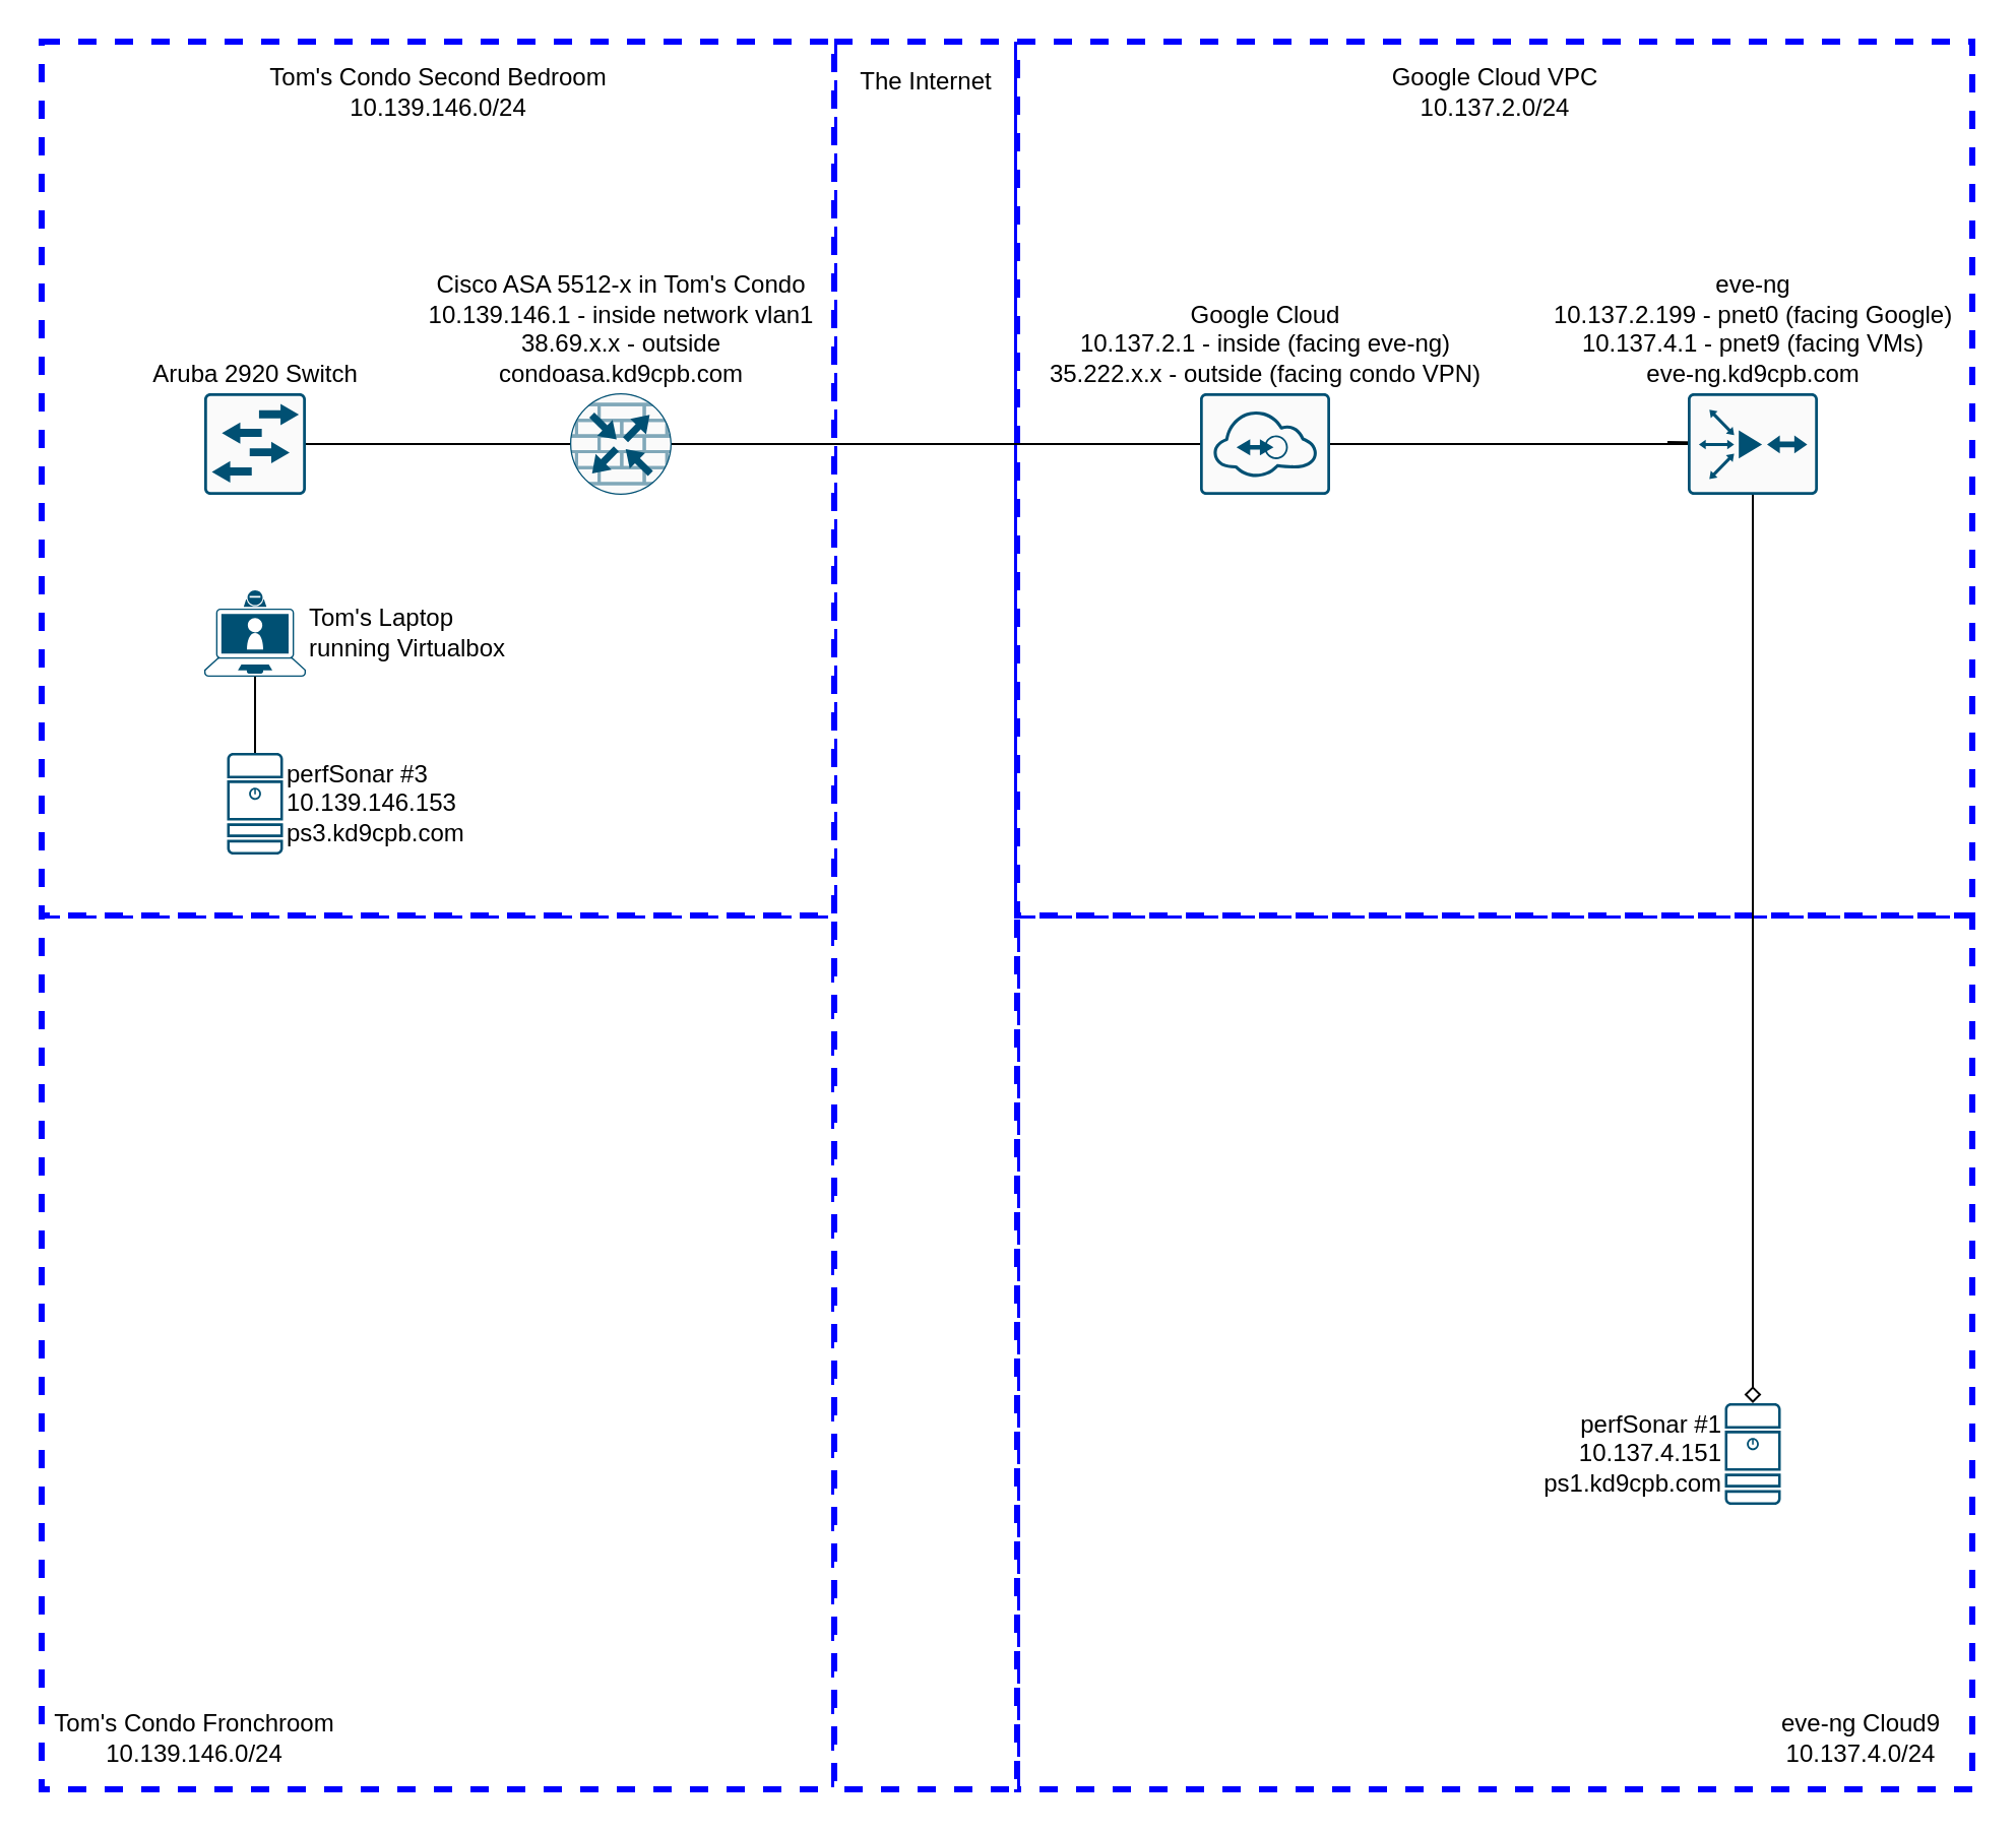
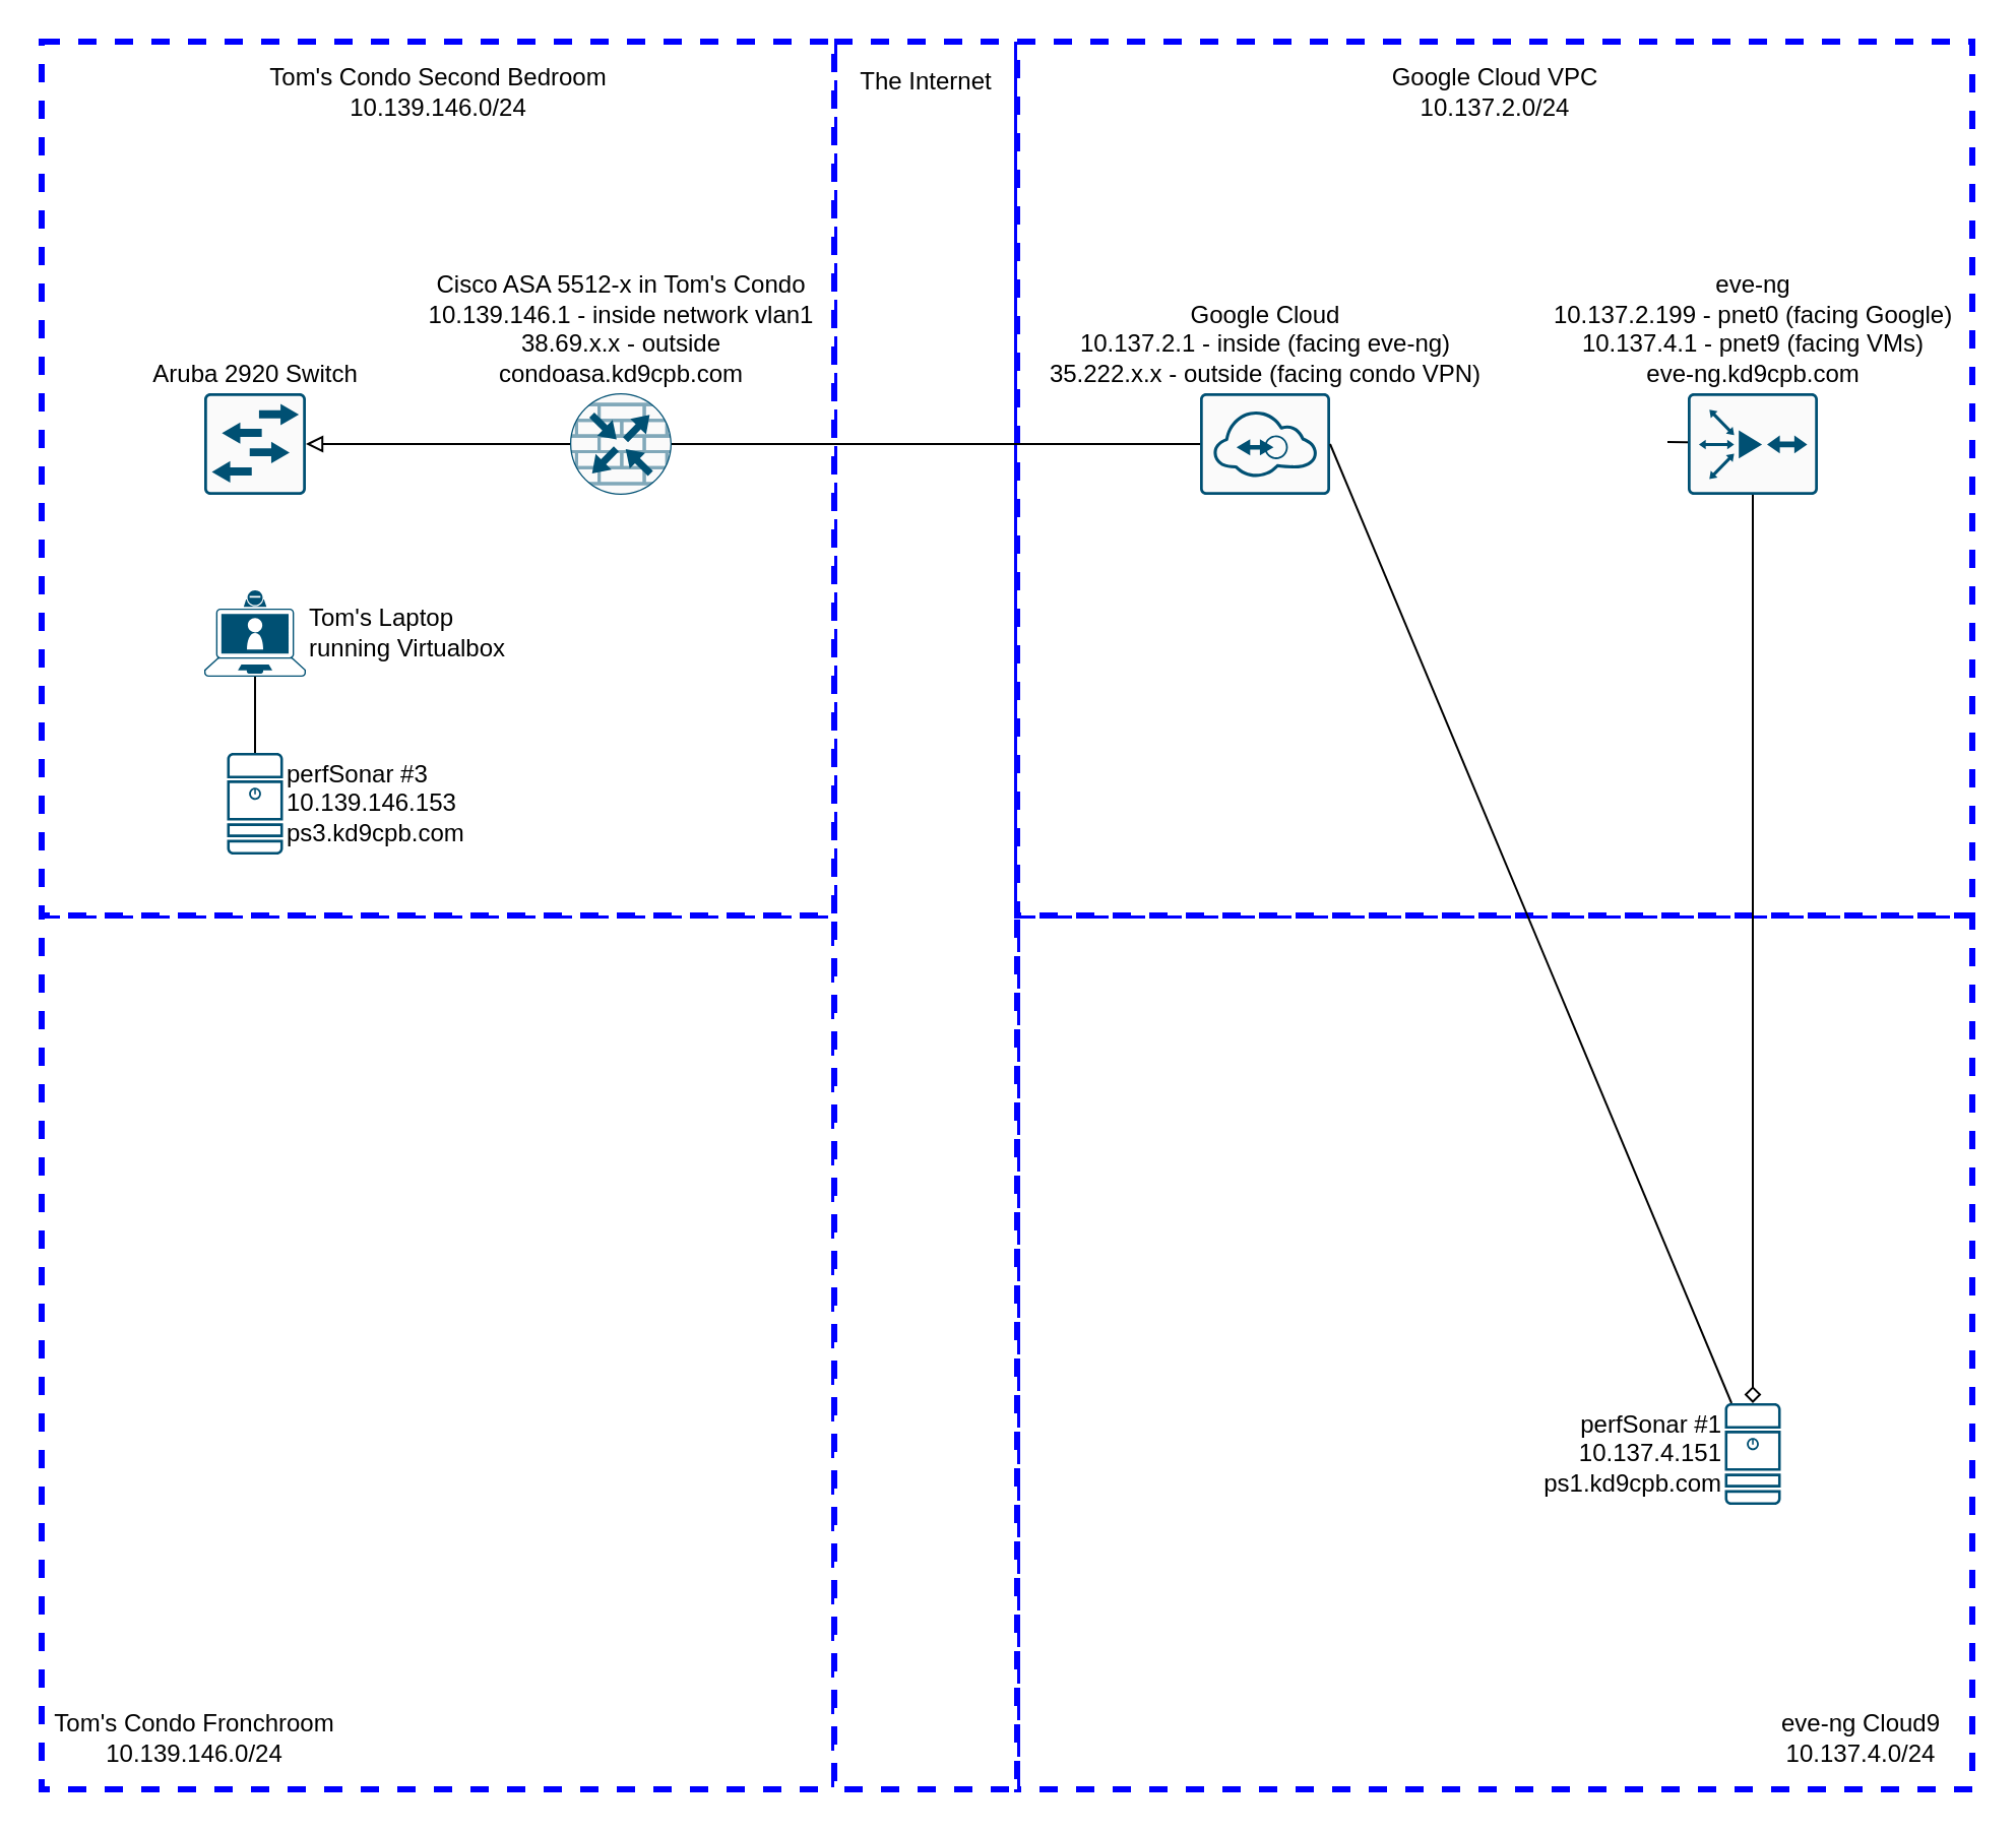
- <mxCell id="10" style="edgeStyle=none;rounded=0;orthogonalLoop=1;jettySize=auto;html=1;exitX=0;exitY=0.5;exitDx=0;exitDy=0;exitPerimeter=0;entryX=1;entryY=0.5;entryDx=0;entryDy=0;entryPerimeter=0;endArrow=none;endFill=0;" edge="1" parent="1" source="11" target="25"><mxGeometry relative="1" as="geometry" /></mxCell>
+ <mxCell id="10" style="edgeStyle=none;rounded=0;orthogonalLoop=1;jettySize=auto;html=1;exitX=0;exitY=0.5;exitDx=0;exitDy=0;exitPerimeter=0;entryX=1;entryY=0.5;entryDx=0;entryDy=0;entryPerimeter=0;endArrow=block;endFill=0;" edge="1" parent="1" source="11" target="25"><mxGeometry relative="1" as="geometry" /></mxCell>
- <mxCell id="18" style="rounded=0;orthogonalLoop=1;jettySize=auto;html=1;exitX=1;exitY=0.5;exitDx=0;exitDy=0;exitPerimeter=0;endArrow=none;endFill=0;" parent="1" source="8" target="17" edge="1"><mxGeometry relative="1" as="geometry"><mxPoint x="654" y="218" as="sourcePoint" /><mxPoint x="820" y="217" as="targetPoint" /></mxGeometry></mxCell>
+ <mxCell id="18" style="rounded=0;orthogonalLoop=1;jettySize=auto;html=1;exitX=1;exitY=0.5;exitDx=0;exitDy=0;exitPerimeter=0;endArrow=none;endFill=0;" parent="1" source="8" target="21" edge="1"><mxGeometry relative="1" as="geometry"><mxPoint x="654" y="218" as="sourcePoint" /><mxPoint x="820" y="217" as="targetPoint" /></mxGeometry></mxCell>
